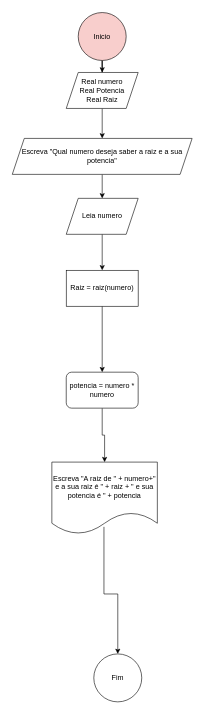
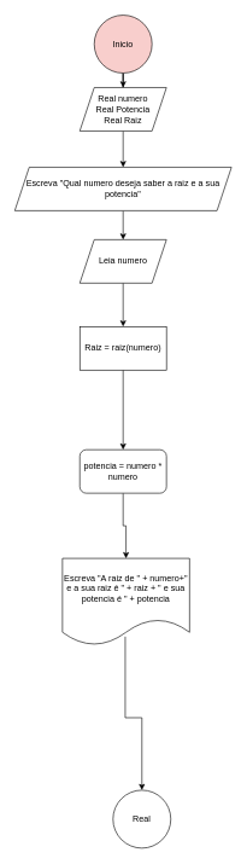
- <mxCell id="4" value="Fim" style="ellipse;whiteSpace=wrap;html=1;aspect=fixed;" vertex="1" parent="1"><mxGeometry x="156" y="1090" width="80" height="80" as="geometry" /></mxCell>
+ <mxCell id="4" value="Real" style="ellipse;whiteSpace=wrap;html=1;aspect=fixed;" vertex="1" parent="1"><mxGeometry x="156" y="1090" width="80" height="80" as="geometry" /></mxCell>
